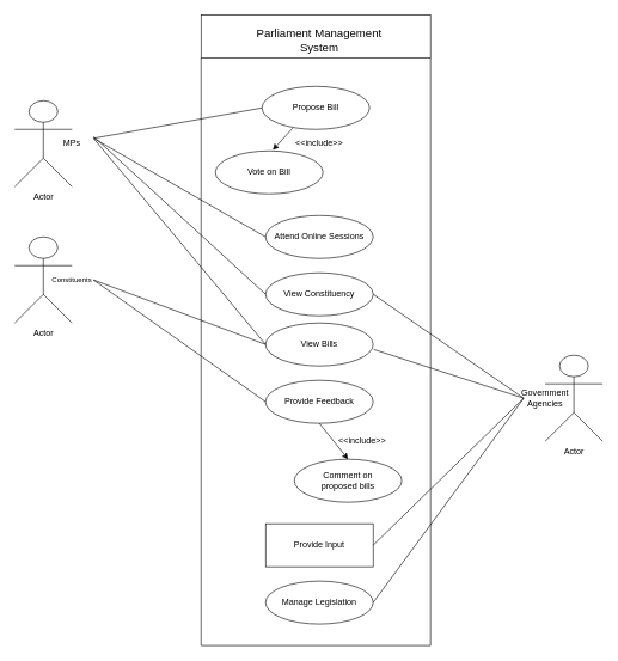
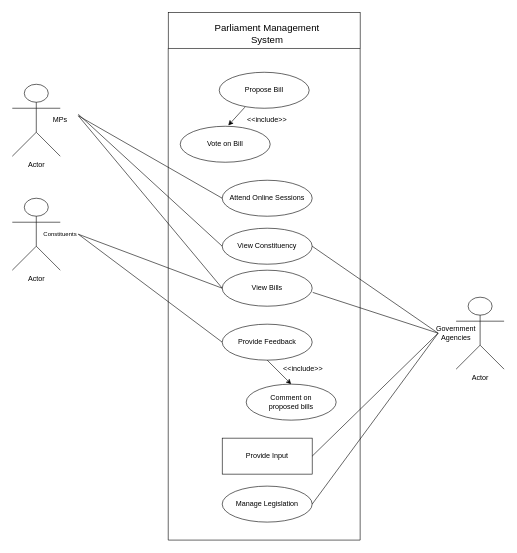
- <mxCell id="20" value="" style="endArrow=none;html=1;rounded=0;exitX=1;exitY=0.25;exitDx=0;exitDy=0;entryX=0;entryY=0.5;entryDx=0;entryDy=0;" edge="1" parent="1" source="7" target="12"><mxGeometry width="50" height="50" relative="1" as="geometry"><mxPoint x="350" y="410" as="sourcePoint" /><mxPoint x="360" y="150" as="targetPoint" /></mxGeometry></mxCell>
- <mxCell id="29" value="Provide Feedback" style="ellipse;whiteSpace=wrap;html=1;" vertex="1" parent="1"><mxGeometry x="370" y="530" width="150" height="60" as="geometry" /></mxCell>
+ <mxCell id="29" value="Provide Feedback" style="ellipse;whiteSpace=wrap;html=1;" vertex="1" parent="1"><mxGeometry x="370" y="540" width="150" height="60" as="geometry" /></mxCell>
